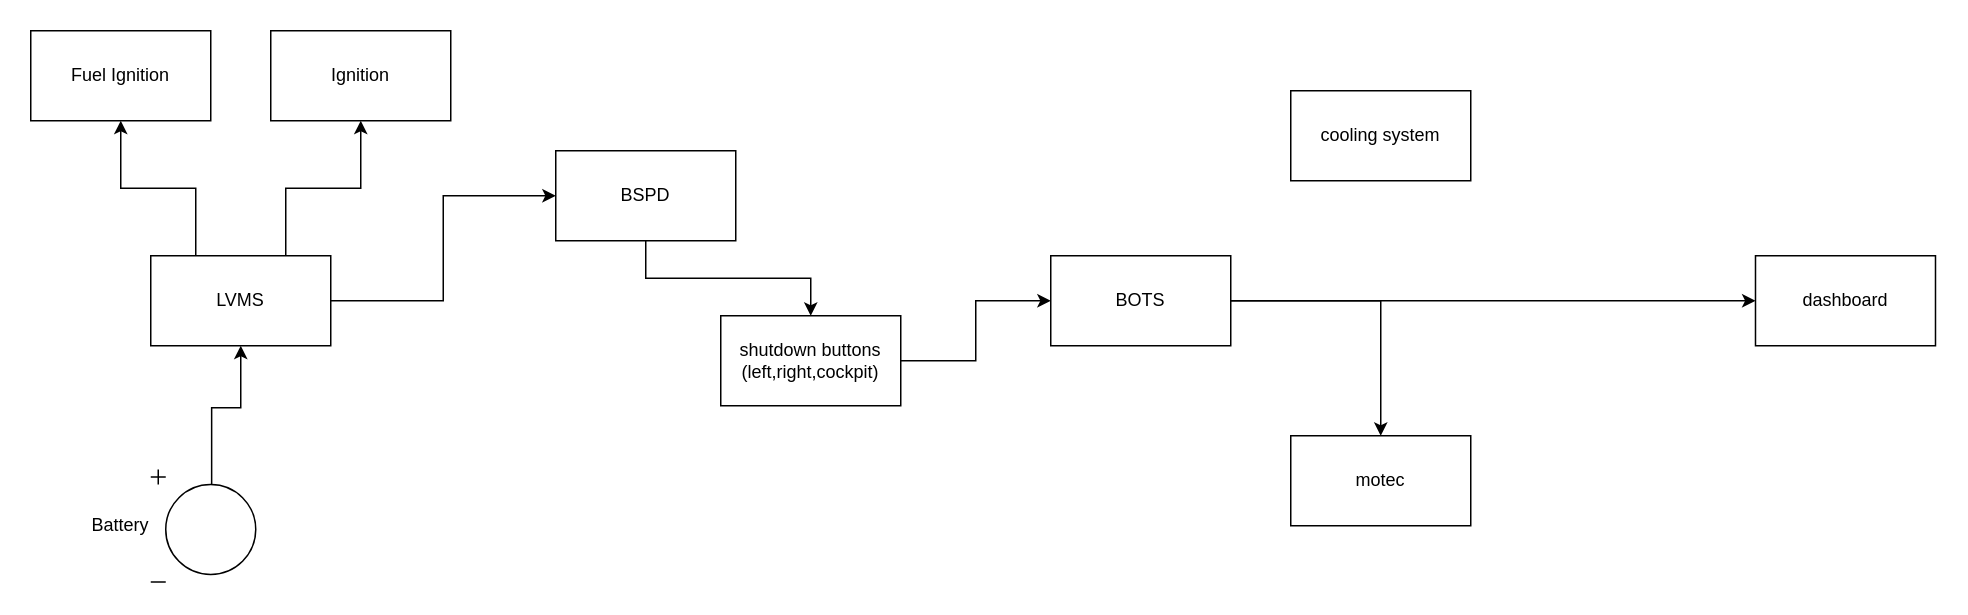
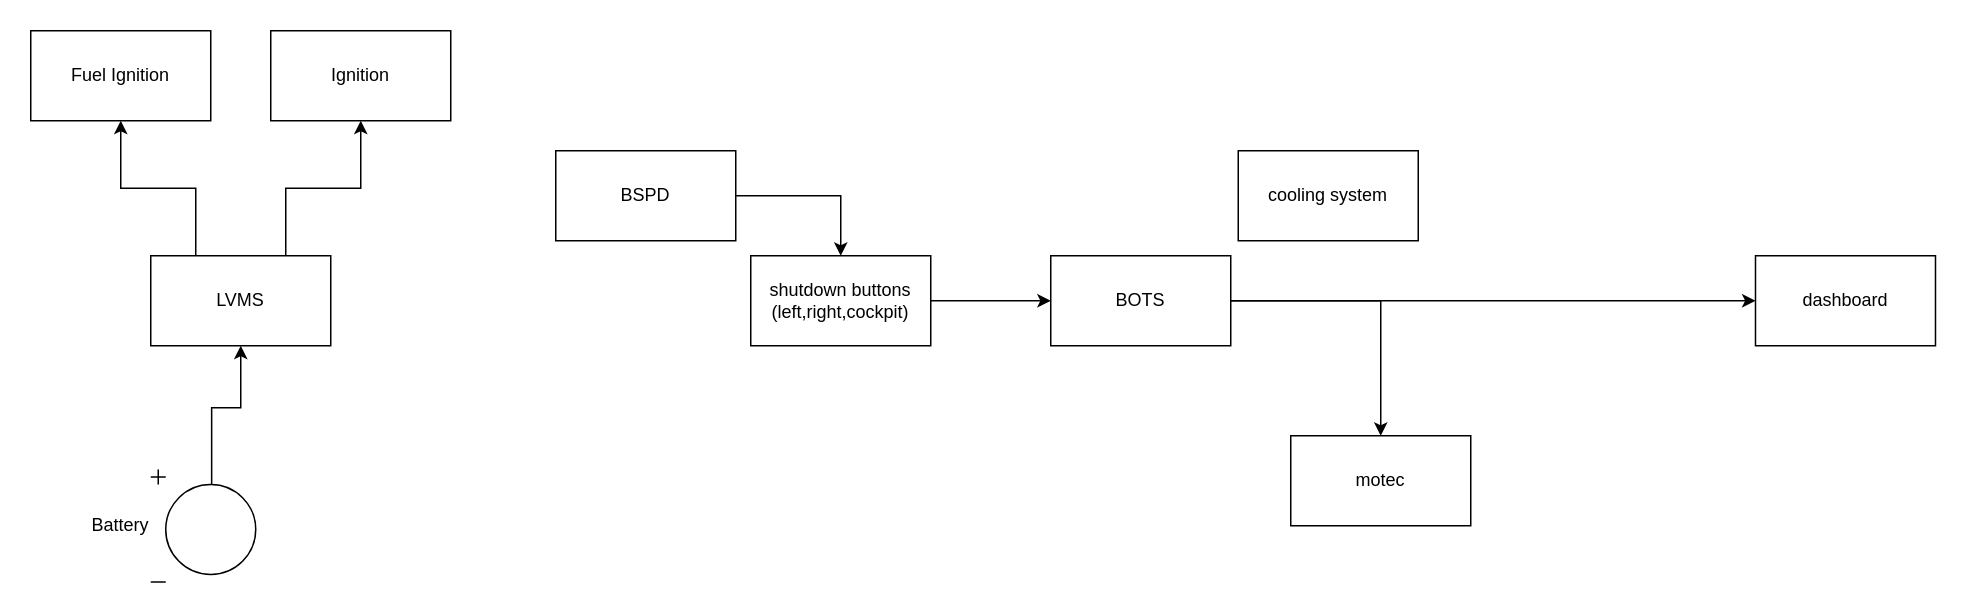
- <mxCell id="15" value="cooling system&lt;br&gt;" style="rounded=0;whiteSpace=wrap;html=1;" vertex="1" parent="1"><mxGeometry x="860" y="60" width="120" height="60" as="geometry" /></mxCell>
+ <mxCell id="15" value="cooling system&lt;br&gt;" style="rounded=0;whiteSpace=wrap;html=1;" vertex="1" parent="1"><mxGeometry x="825" y="100" width="120" height="60" as="geometry" /></mxCell>
- <mxCell id="2" style="edgeStyle=orthogonalEdgeStyle;rounded=0;orthogonalLoop=1;jettySize=auto;html=1;exitX=1;exitY=0.5;exitDx=0;exitDy=0;entryX=0;entryY=0.5;entryDx=0;entryDy=0;" edge="1" parent="1" source="5" target="9"><mxGeometry relative="1" as="geometry" /></mxCell>
- <mxCell id="11" value="shutdown buttons (left,right,cockpit)" style="rounded=0;whiteSpace=wrap;html=1;" vertex="1" parent="1"><mxGeometry x="480" y="210" width="120" height="60" as="geometry" /></mxCell>
+ <mxCell id="11" value="shutdown buttons (left,right,cockpit)" style="rounded=0;whiteSpace=wrap;html=1;" vertex="1" parent="1"><mxGeometry x="500" y="170" width="120" height="60" as="geometry" /></mxCell>
